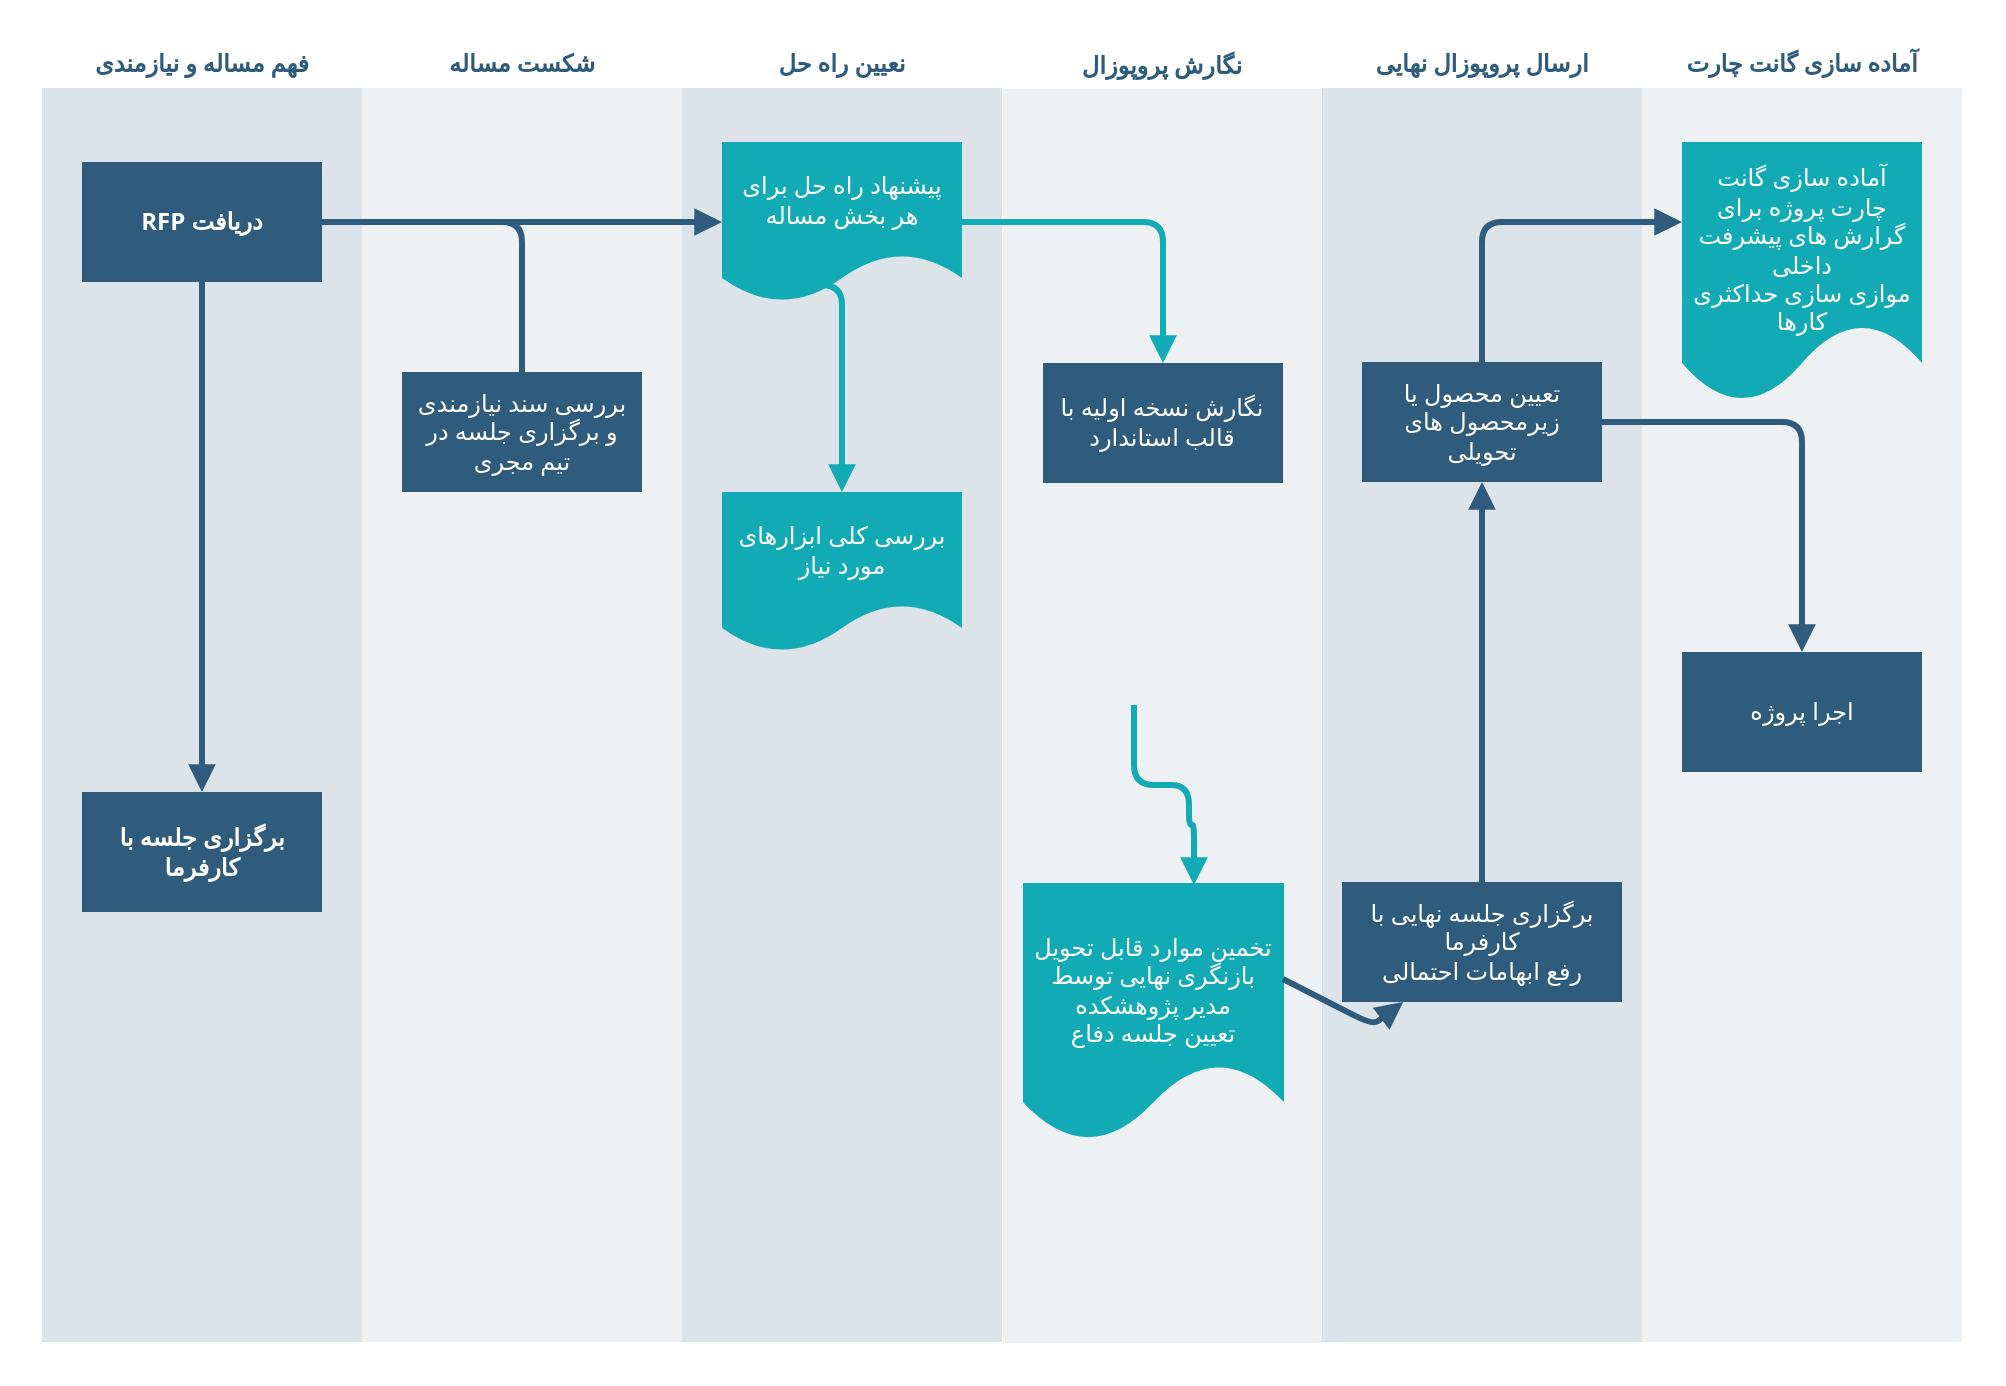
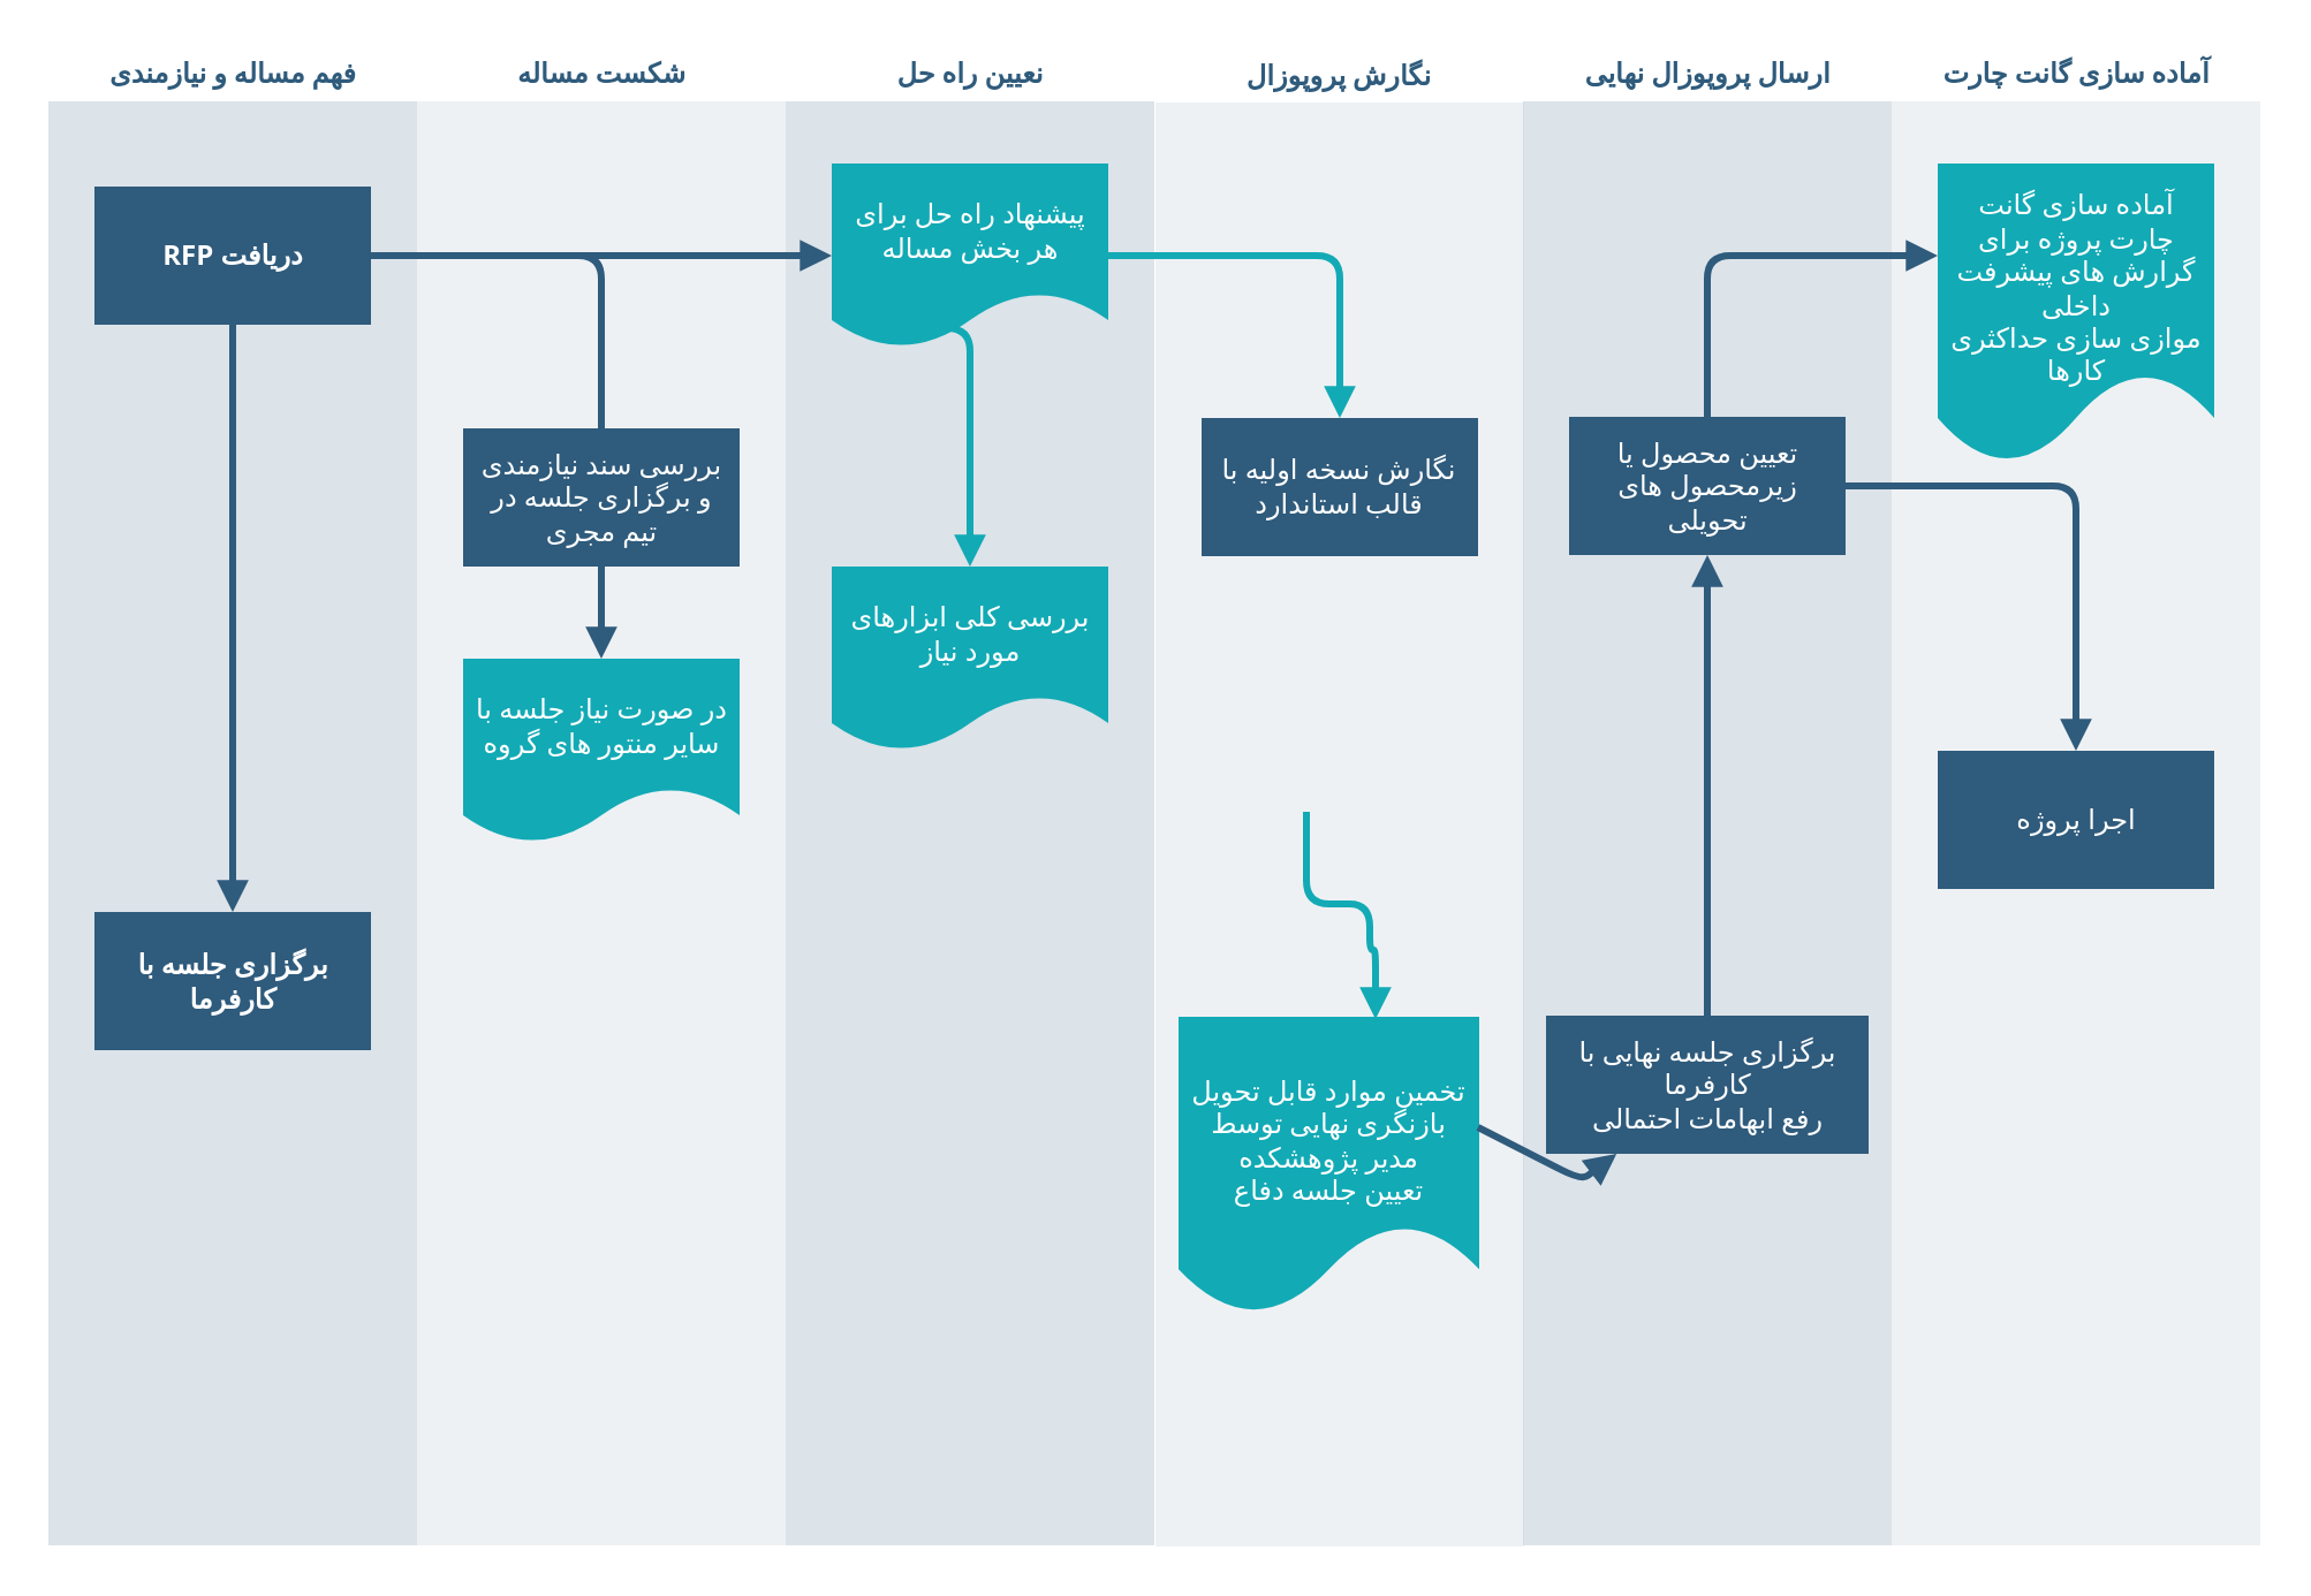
+ <mxCell id="16" value="" style="edgeStyle=segmentEdgeStyle;strokeColor=#2F5B7C;strokeWidth=3;html=1;endArrow=block;endFill=1;" parent="13" source="14" target="15" edge="1"><mxGeometry width="100" height="100" relative="1" as="geometry"><mxPoint x="-10" y="100" as="sourcePoint" /><mxPoint x="90" y="175" as="targetPoint" /></mxGeometry></mxCell>
+ <mxCell id="15" value="در صورت نیاز جلسه با سایر منتور های گروه" style="shape=document;whiteSpace=wrap;verticalAlign=middle;strokeColor=none;fillColor=#12aab5;shadow=0;fontColor=#FFFFFF;fontFamily=sans;fontStyle=0;html=1;fontSize=12;spacing=6;spacingBottom=22;fontSource=http%3A%2F%2Fmincdn.ir%2Ffont%2FIranSans%2FIRANSansWeb.woff;" parent="13" vertex="1"><mxGeometry x="20" y="265" width="120" height="80" as="geometry" /></mxCell>
